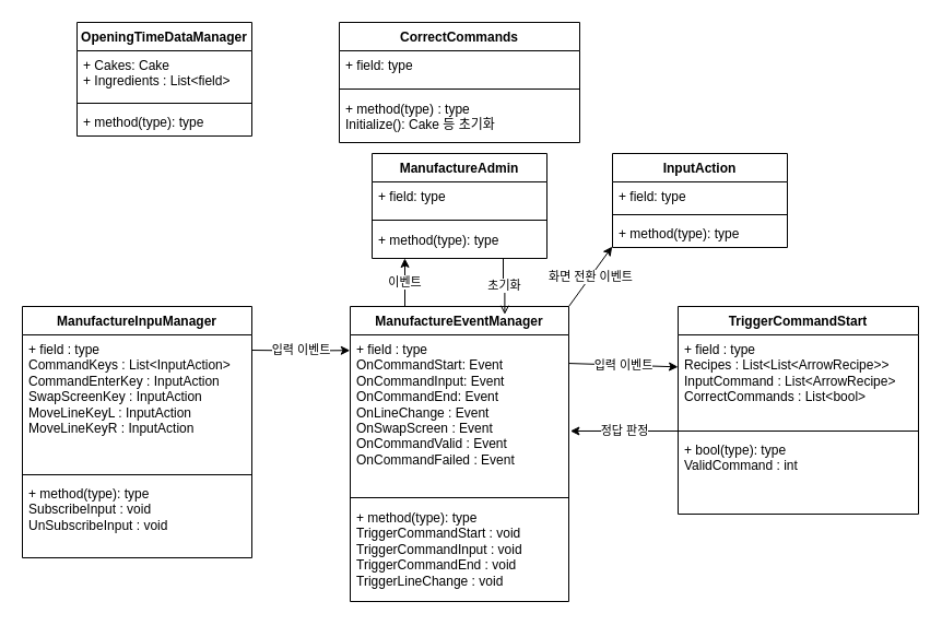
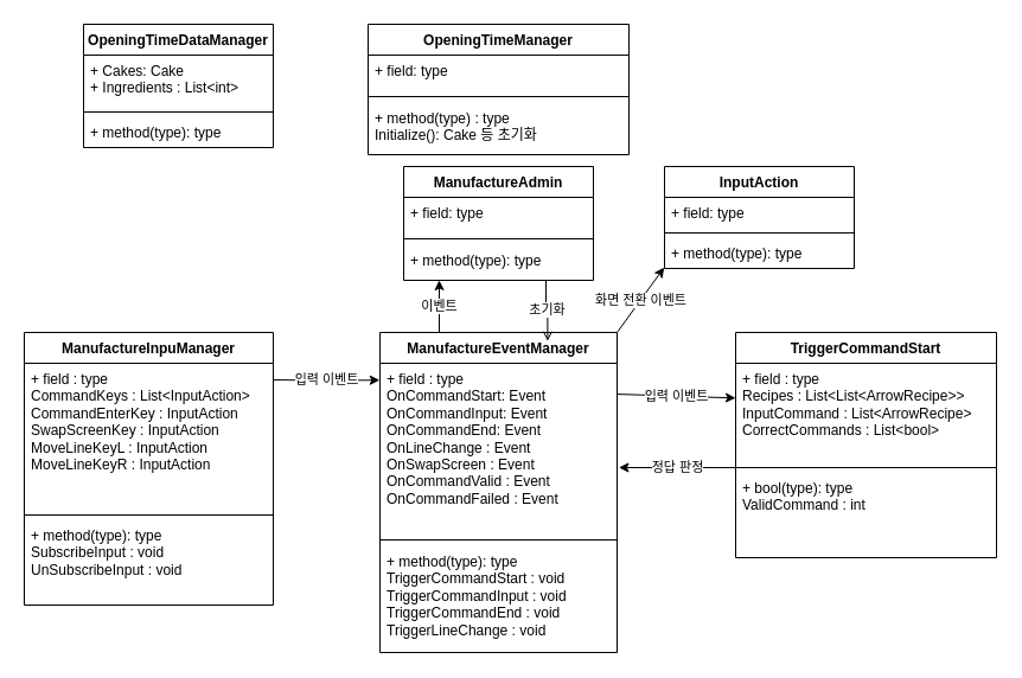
- <mxCell id="2" value="CorrectCommands" style="swimlane;fontStyle=1;align=center;verticalAlign=top;childLayout=stackLayout;horizontal=1;startSize=26;horizontalStack=0;resizeParent=1;resizeParentMax=0;resizeLast=0;collapsible=1;marginBottom=0;whiteSpace=wrap;html=1;" vertex="1" parent="1"><mxGeometry x="310" width="220" height="110" as="geometry" y="20" /></mxCell>
+ <mxCell id="2" value="OpeningTimeManager" style="swimlane;fontStyle=1;align=center;verticalAlign=top;childLayout=stackLayout;horizontal=1;startSize=26;horizontalStack=0;resizeParent=1;resizeParentMax=0;resizeLast=0;collapsible=1;marginBottom=0;whiteSpace=wrap;html=1;" vertex="1" parent="1"><mxGeometry x="310" width="220" height="110" as="geometry" y="20" /></mxCell>
- <mxCell id="23" value="+ Cakes: Cake&lt;div&gt;+ Ingredients : List&amp;lt;field&amp;gt;&lt;/div&gt;" style="text;strokeColor=none;fillColor=none;align=left;verticalAlign=top;spacingLeft=4;spacingRight=4;overflow=hidden;rotatable=0;points=[[0,0.5],[1,0.5]];portConstraint=eastwest;whiteSpace=wrap;html=1;" vertex="1" parent="22"><mxGeometry y="26" width="160" height="44" as="geometry" /></mxCell>
+ <mxCell id="23" value="+ Cakes: Cake&lt;div&gt;+ Ingredients : List&amp;lt;int&amp;gt;&lt;/div&gt;" style="text;strokeColor=none;fillColor=none;align=left;verticalAlign=top;spacingLeft=4;spacingRight=4;overflow=hidden;rotatable=0;points=[[0,0.5],[1,0.5]];portConstraint=eastwest;whiteSpace=wrap;html=1;" vertex="1" parent="22"><mxGeometry y="26" width="160" height="44" as="geometry" /></mxCell>
